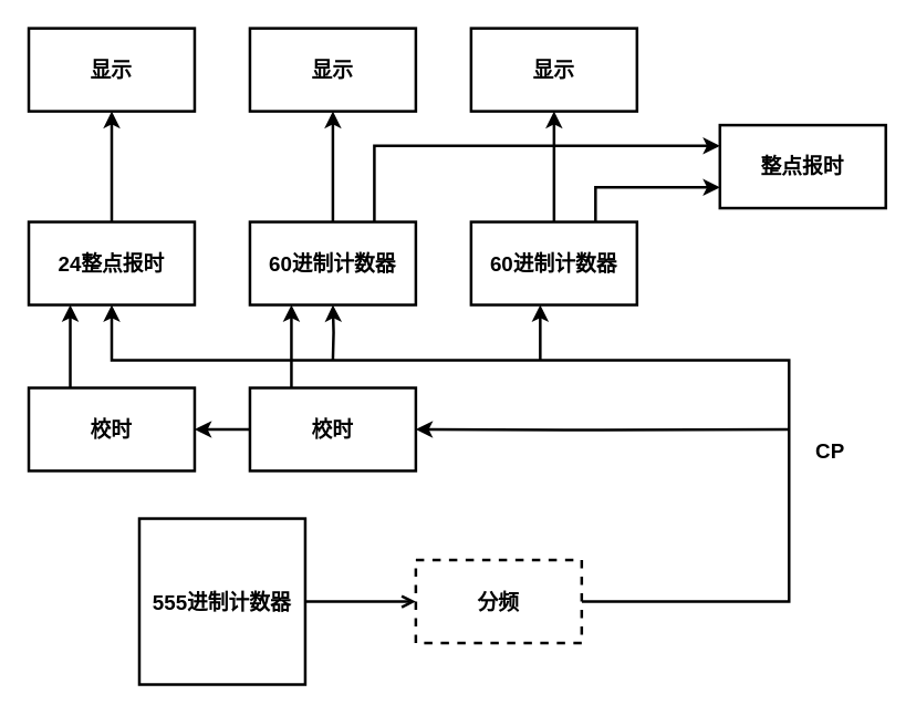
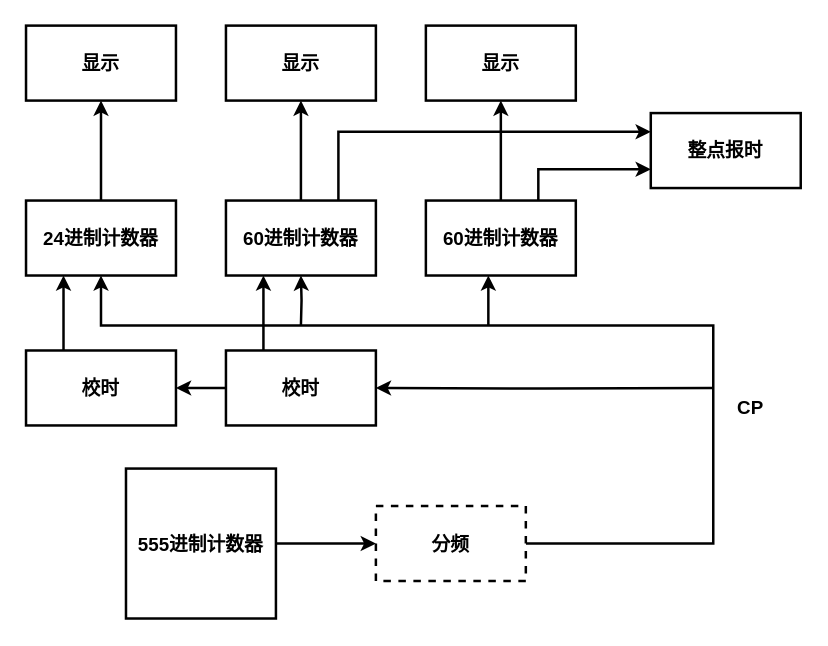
- <mxCell id="3" value="24整点报时" style="rounded=0;whiteSpace=wrap;html=1;strokeWidth=2;fontStyle=1;fontSize=15;" vertex="1" parent="1"><mxGeometry x="20" y="160" width="120" height="60" as="geometry" /></mxCell>
+ <mxCell id="3" value="24进制计数器" style="rounded=0;whiteSpace=wrap;html=1;strokeWidth=2;fontStyle=1;fontSize=15;" vertex="1" parent="1"><mxGeometry x="20" y="160" width="120" height="60" as="geometry" /></mxCell>
- <mxCell id="18" value="" style="edgeStyle=orthogonalEdgeStyle;rounded=0;orthogonalLoop=1;jettySize=auto;html=1;strokeWidth=2;fontStyle=1;fontSize=15;endArrow=open;" edge="1" parent="1" source="19" target="15"><mxGeometry relative="1" as="geometry" /></mxCell>
+ <mxCell id="18" value="" style="edgeStyle=orthogonalEdgeStyle;rounded=0;orthogonalLoop=1;jettySize=auto;html=1;strokeWidth=2;fontStyle=1;fontSize=15;" edge="1" parent="1" source="19" target="15"><mxGeometry relative="1" as="geometry" /></mxCell>
